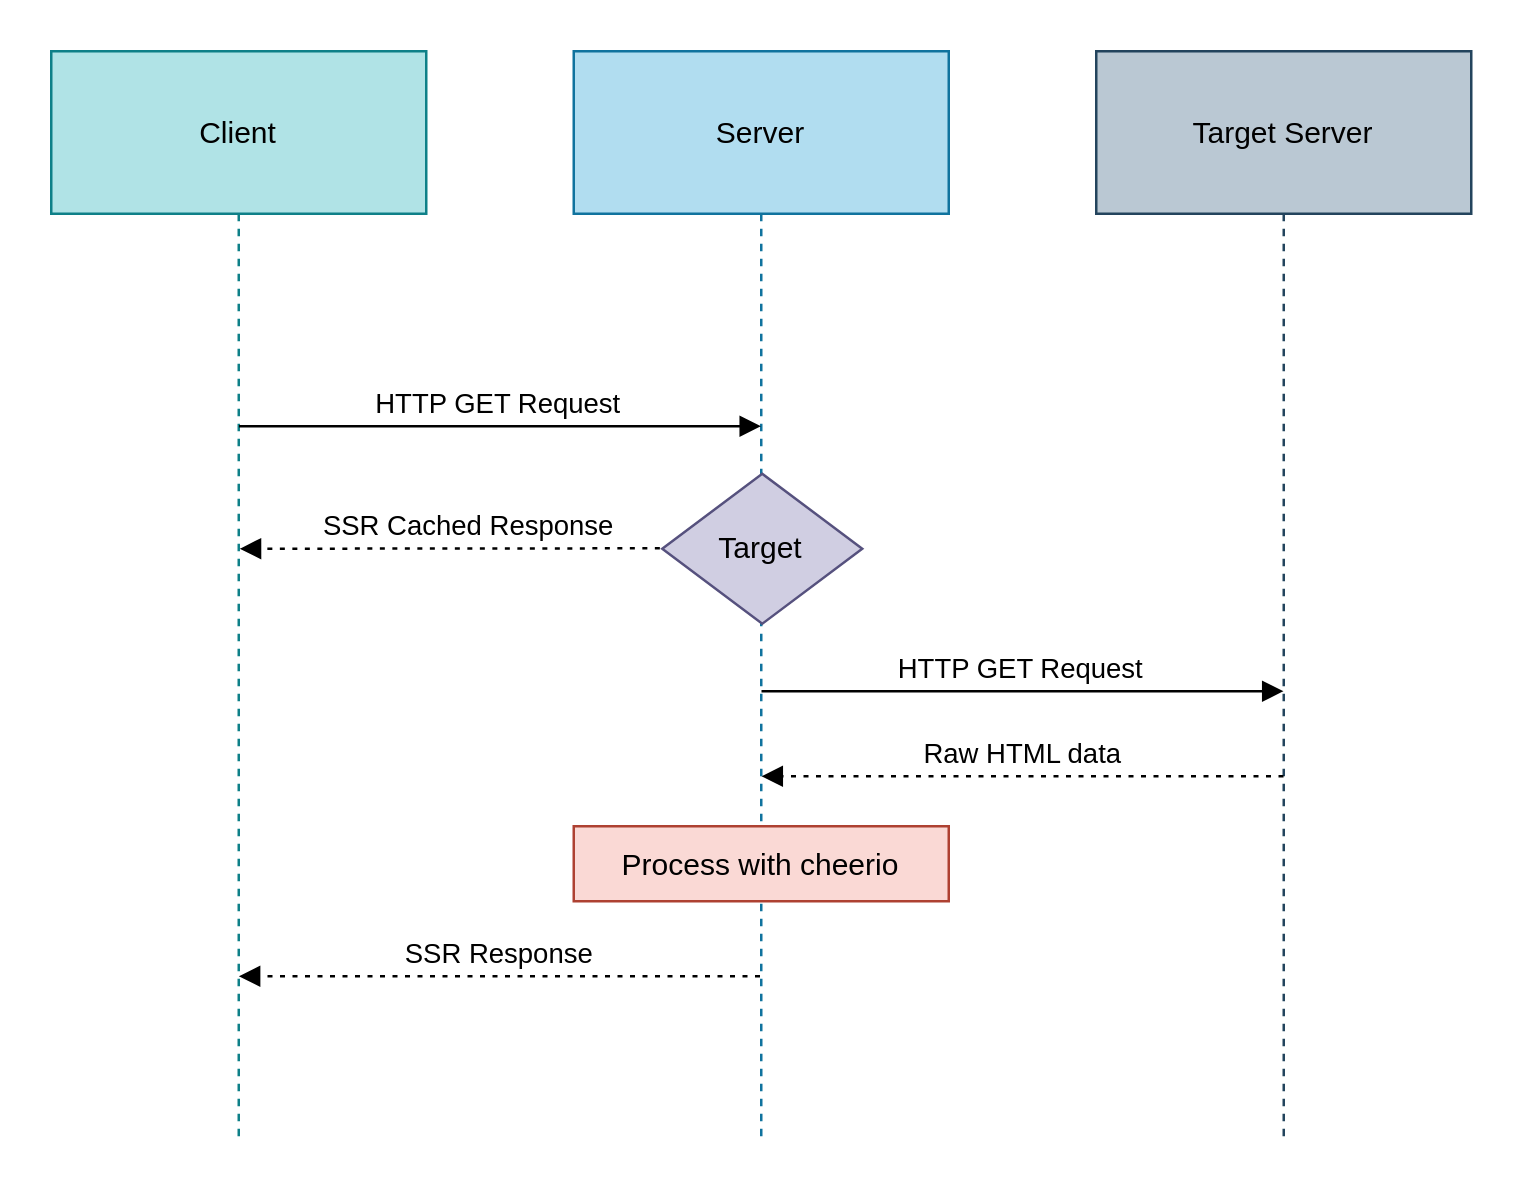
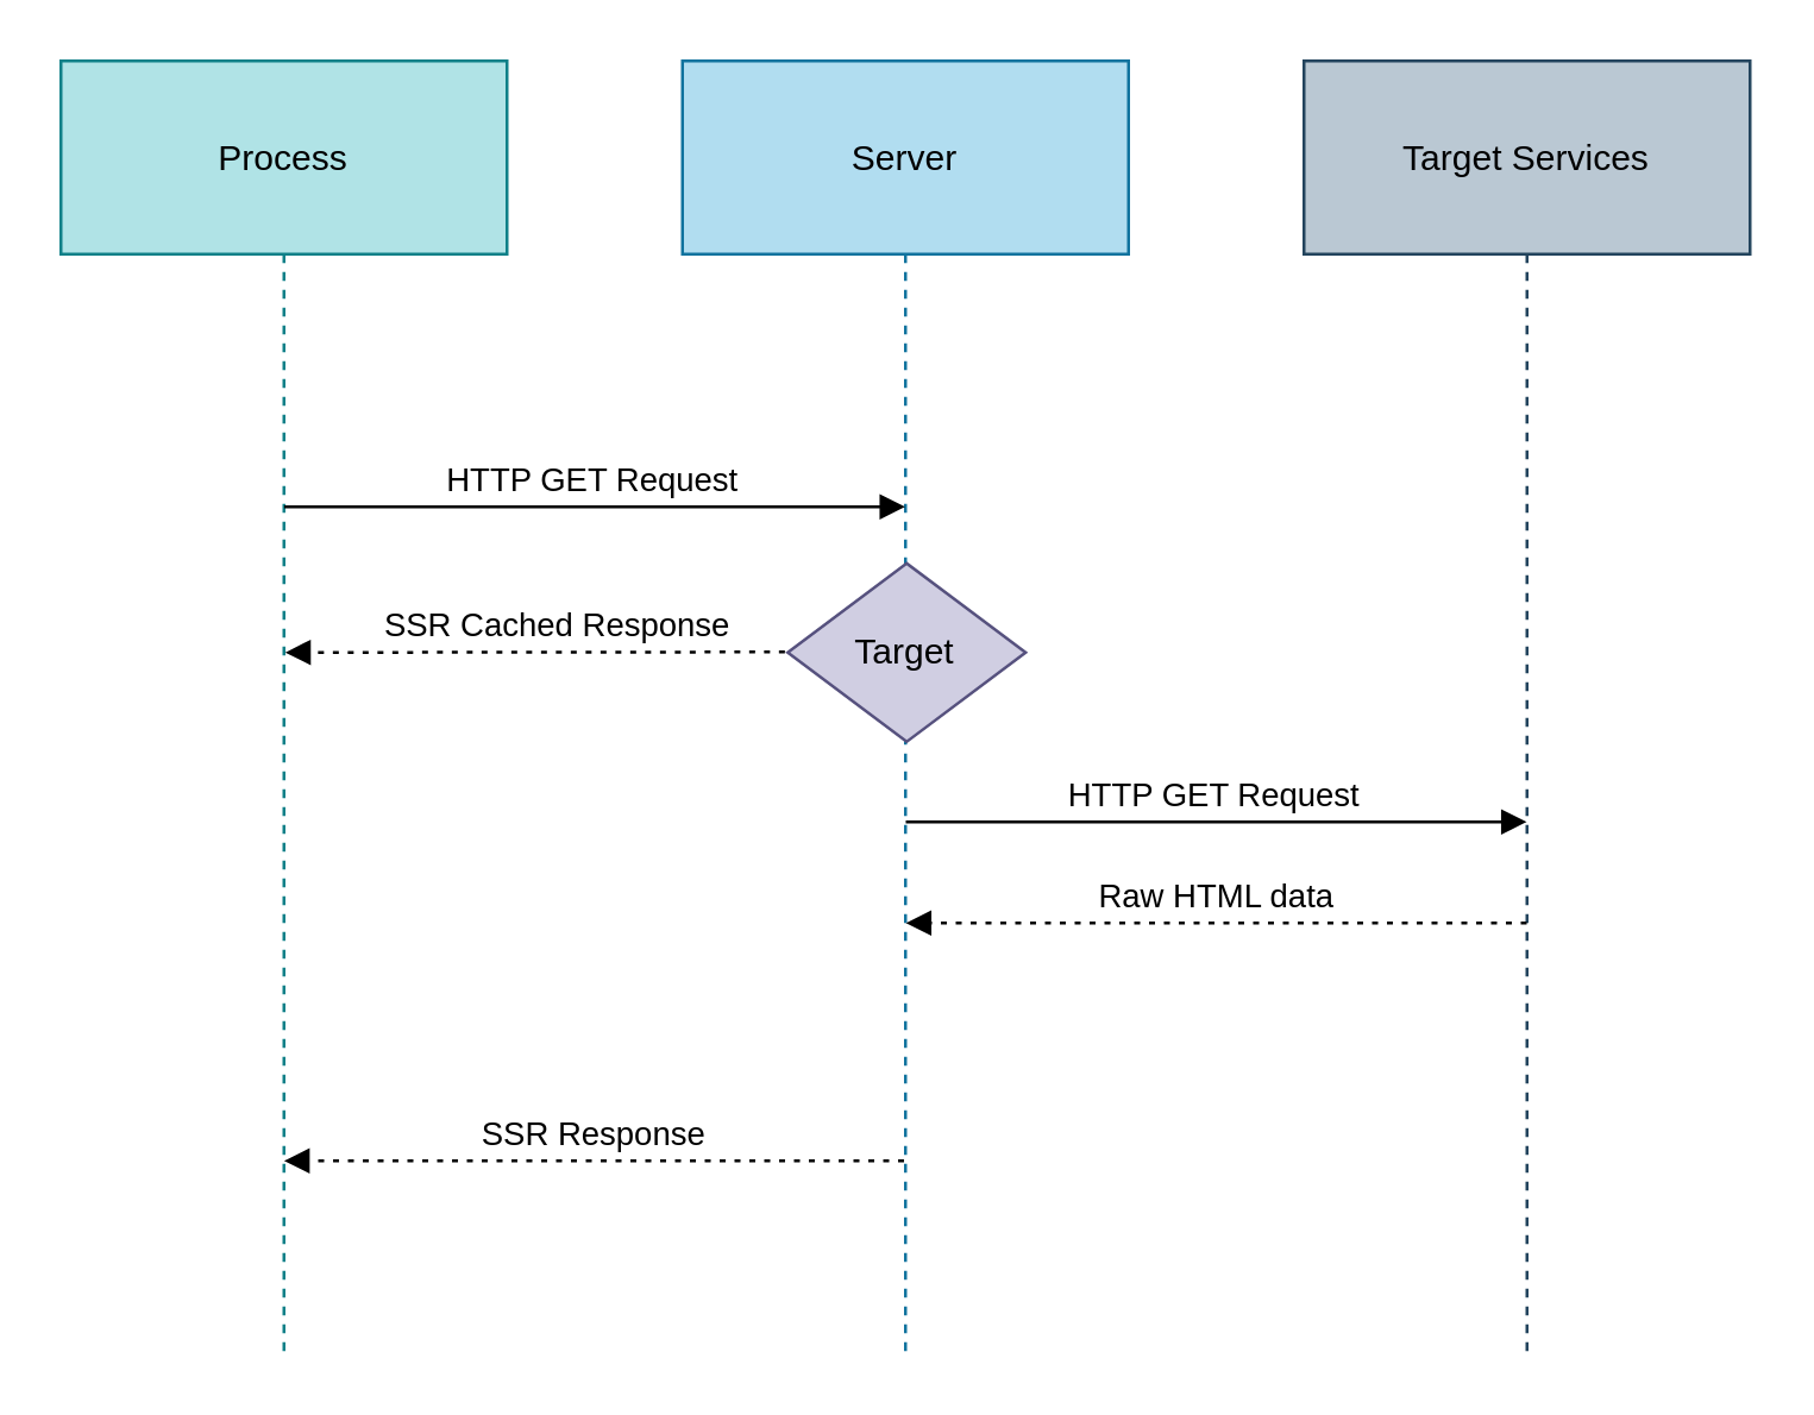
- <mxCell id="2" value="Client" style="shape=umlLifeline;perimeter=lifelinePerimeter;whiteSpace=wrap;container=1;dropTarget=0;collapsible=0;recursiveResize=0;outlineConnect=0;portConstraint=eastwest;newEdgeStyle={&quot;edgeStyle&quot;:&quot;elbowEdgeStyle&quot;,&quot;elbow&quot;:&quot;vertical&quot;,&quot;curved&quot;:0,&quot;rounded&quot;:0};size=65;fillColor=#b0e3e6;strokeColor=#0e8088;" parent="1" vertex="1"><mxGeometry width="150" height="434" as="geometry" x="20" y="20" /></mxCell>
+ <mxCell id="2" value="Process" style="shape=umlLifeline;perimeter=lifelinePerimeter;whiteSpace=wrap;container=1;dropTarget=0;collapsible=0;recursiveResize=0;outlineConnect=0;portConstraint=eastwest;newEdgeStyle={&quot;edgeStyle&quot;:&quot;elbowEdgeStyle&quot;,&quot;elbow&quot;:&quot;vertical&quot;,&quot;curved&quot;:0,&quot;rounded&quot;:0};size=65;fillColor=#b0e3e6;strokeColor=#0e8088;" parent="1" vertex="1"><mxGeometry width="150" height="434" as="geometry" x="20" y="20" /></mxCell>
- <mxCell id="4" value="Target Server" style="shape=umlLifeline;perimeter=lifelinePerimeter;whiteSpace=wrap;container=1;dropTarget=0;collapsible=0;recursiveResize=0;outlineConnect=0;portConstraint=eastwest;newEdgeStyle={&quot;edgeStyle&quot;:&quot;elbowEdgeStyle&quot;,&quot;elbow&quot;:&quot;vertical&quot;,&quot;curved&quot;:0,&quot;rounded&quot;:0};size=65;fillColor=#bac8d3;strokeColor=#23445d;" parent="1" vertex="1"><mxGeometry x="438" width="150" height="434" as="geometry" y="20" /></mxCell>
+ <mxCell id="4" value="Target Services" style="shape=umlLifeline;perimeter=lifelinePerimeter;whiteSpace=wrap;container=1;dropTarget=0;collapsible=0;recursiveResize=0;outlineConnect=0;portConstraint=eastwest;newEdgeStyle={&quot;edgeStyle&quot;:&quot;elbowEdgeStyle&quot;,&quot;elbow&quot;:&quot;vertical&quot;,&quot;curved&quot;:0,&quot;rounded&quot;:0};size=65;fillColor=#bac8d3;strokeColor=#23445d;" parent="1" vertex="1"><mxGeometry x="438" width="150" height="434" as="geometry" y="20" /></mxCell>
- <mxCell id="11" value="Process with cheerio" style="fillColor=#fad9d5;strokeColor=#ae4132;" vertex="1" parent="1"><mxGeometry x="229" y="330" width="150" height="30" as="geometry" /></mxCell>
